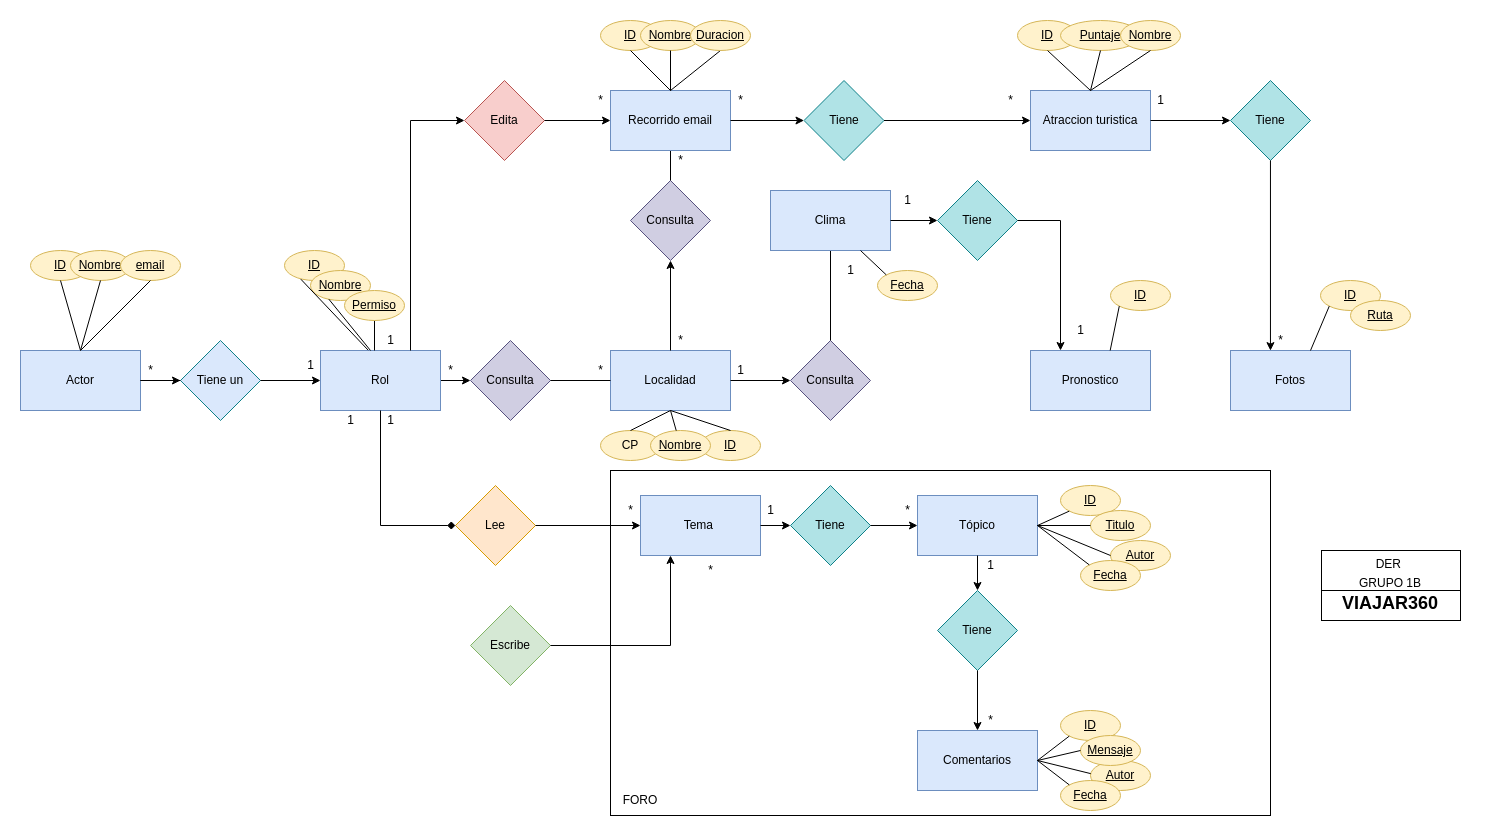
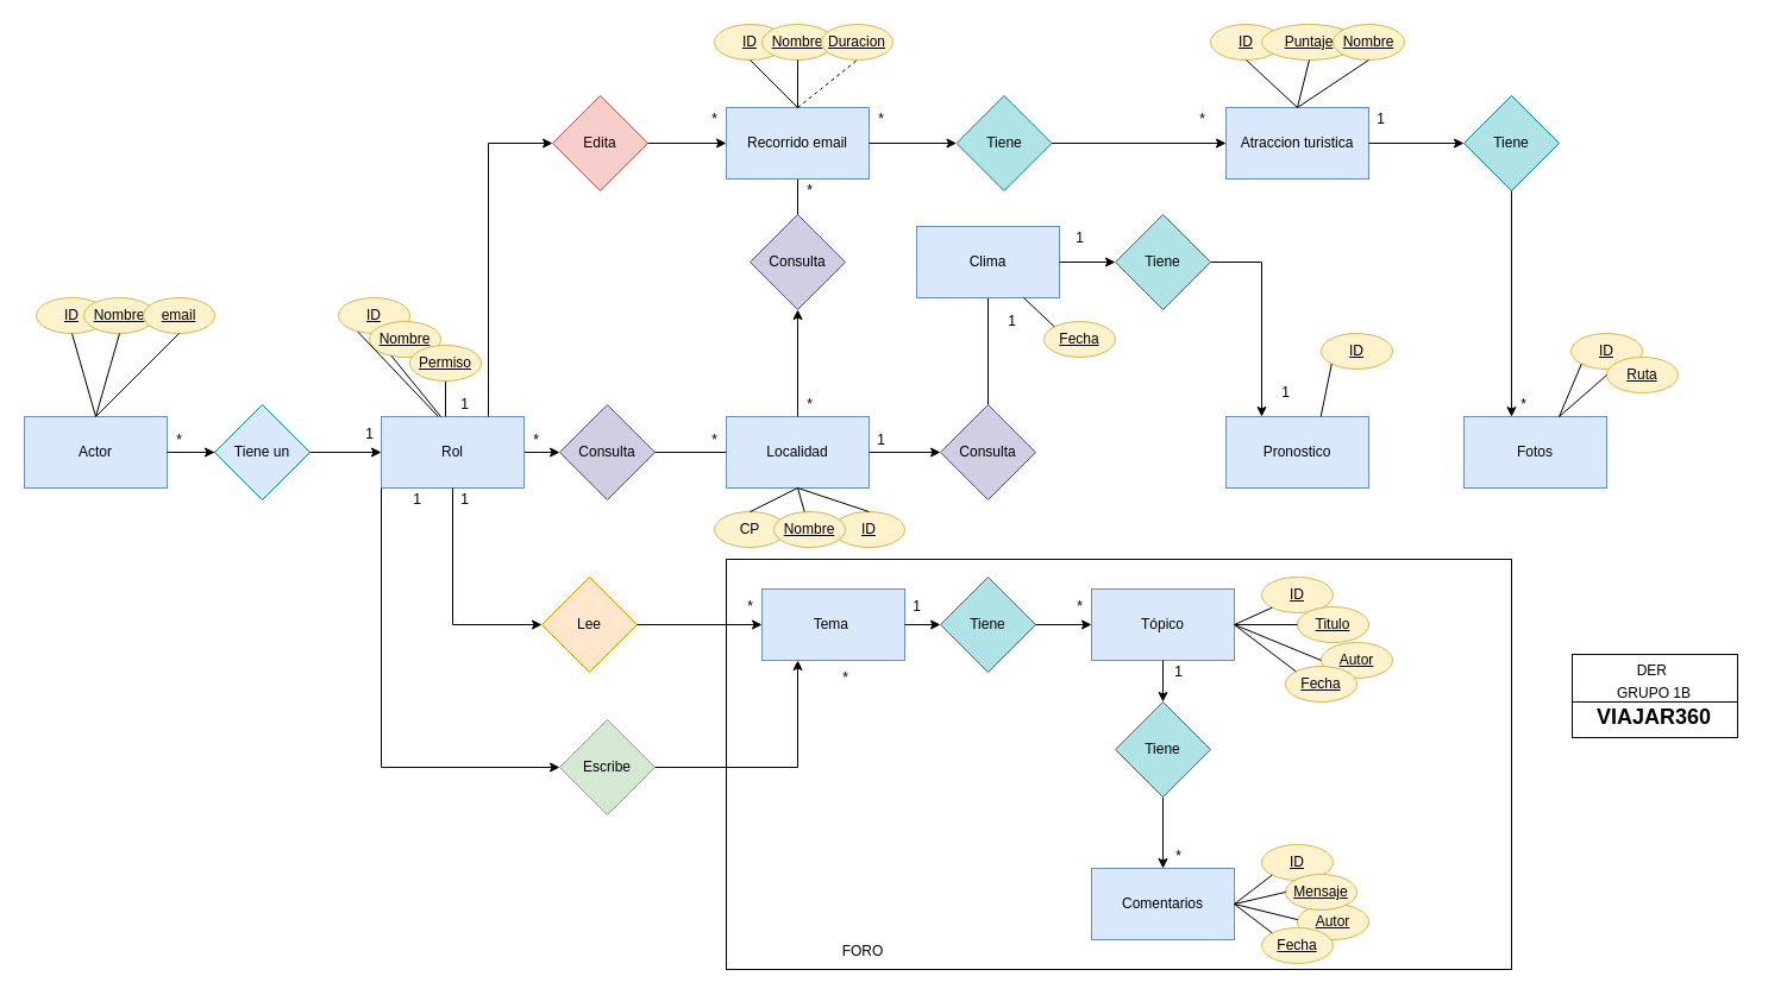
- <mxCell id="137" value="" style="endArrow=none;html=1;entryX=0.5;entryY=1;entryDx=0;entryDy=0;exitX=0.5;exitY=0;exitDx=0;exitDy=0;" edge="1" parent="1" source="46" target="140"><mxGeometry width="50" height="50" relative="1" as="geometry"><mxPoint x="900" y="150" as="sourcePoint" /><mxPoint x="950" y="100" as="targetPoint" /></mxGeometry></mxCell>
+ <mxCell id="137" value="" style="endArrow=none;html=1;entryX=0.5;entryY=1;entryDx=0;entryDy=0;exitX=0.5;exitY=0;exitDx=0;exitDy=0;dashed=1;" edge="1" parent="1" source="46" target="140"><mxGeometry width="50" height="50" relative="1" as="geometry"><mxPoint x="900" y="150" as="sourcePoint" /><mxPoint x="950" y="100" as="targetPoint" /></mxGeometry></mxCell>
+ <mxCell id="147" value="" style="endArrow=none;html=1;entryX=0;entryY=0.5;entryDx=0;entryDy=0;exitX=0.667;exitY=0;exitDx=0;exitDy=0;exitPerimeter=0;" edge="1" parent="1" source="34" target="146"><mxGeometry width="50" height="50" relative="1" as="geometry"><mxPoint x="1400" y="400" as="sourcePoint" /><mxPoint x="1450" y="350" as="targetPoint" /></mxGeometry></mxCell>
- <mxCell id="74" style="edgeStyle=orthogonalEdgeStyle;rounded=0;orthogonalLoop=1;jettySize=auto;html=1;exitX=0.5;exitY=1;exitDx=0;exitDy=0;entryX=0;entryY=0.5;entryDx=0;entryDy=0;endArrow=diamond;" parent="1" source="67" target="13" edge="1"><mxGeometry x="30" y="120" as="geometry" /></mxCell>
+ <mxCell id="74" style="edgeStyle=orthogonalEdgeStyle;rounded=0;orthogonalLoop=1;jettySize=auto;html=1;exitX=0.5;exitY=1;exitDx=0;exitDy=0;entryX=0;entryY=0.5;entryDx=0;entryDy=0;" parent="1" source="67" target="13" edge="1"><mxGeometry x="30" y="120" as="geometry" /></mxCell>
+ <mxCell id="75" style="edgeStyle=orthogonalEdgeStyle;rounded=0;orthogonalLoop=1;jettySize=auto;html=1;entryX=0;entryY=0.5;entryDx=0;entryDy=0;" parent="1" source="67" target="14" edge="1"><mxGeometry x="30" y="120" as="geometry"><Array as="points"><mxPoint x="320" y="645" /></Array></mxGeometry></mxCell>
- <mxCell id="58" value="FORO" style="text;html=1;strokeColor=none;fillColor=none;align=center;verticalAlign=middle;whiteSpace=wrap;rounded=0;" vertex="1" parent="52"><mxGeometry y="295" width="40" height="20" as="geometry" /></mxCell>
+ <mxCell id="58" value="FORO" style="text;html=1;strokeColor=none;fillColor=none;align=center;verticalAlign=middle;whiteSpace=wrap;rounded=0;" vertex="1" parent="52"><mxGeometry x="85" y="295" width="40" height="20" as="geometry" /></mxCell>
